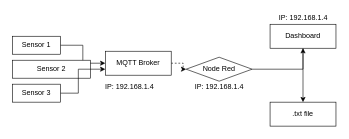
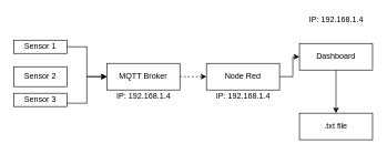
- <mxCell id="12" value="Dashboard" style="rounded=0;whiteSpace=wrap;html=1;" vertex="1" parent="1"><mxGeometry x="450" y="40" width="110" height="40" as="geometry" /></mxCell>
+ <mxCell id="12" value="Dashboard" style="rounded=0;whiteSpace=wrap;html=1;" vertex="1" parent="1"><mxGeometry x="450" y="65" width="110" height="40" as="geometry" /></mxCell>
- <mxCell id="3" value="Sensor 1" style="rounded=0;whiteSpace=wrap;html=1;" vertex="1" parent="1"><mxGeometry x="20" y="60" width="80" height="30" as="geometry" /></mxCell>
+ <mxCell id="3" value="Sensor 1" style="rounded=0;whiteSpace=wrap;html=1;" vertex="1" parent="1"><mxGeometry x="20" y="60" width="80" height="20" as="geometry" /></mxCell>
- <mxCell id="8" value="MQTT Broker" style="rounded=0;whiteSpace=wrap;html=1;" vertex="1" parent="1"><mxGeometry x="175" y="85" width="110" height="40" as="geometry" /></mxCell>
+ <mxCell id="8" value="MQTT Broker" style="rounded=0;whiteSpace=wrap;html=1;" vertex="1" parent="1"><mxGeometry x="160" y="95" width="110" height="40" as="geometry" /></mxCell>
- <mxCell id="4" value="Sensor 2" style="rounded=0;whiteSpace=wrap;html=1;" vertex="1" parent="1"><mxGeometry x="20" y="100" width="130" height="30" as="geometry" /></mxCell>
+ <mxCell id="4" value="Sensor 2" style="rounded=0;whiteSpace=wrap;html=1;" vertex="1" parent="1"><mxGeometry x="20" y="100" width="80" height="30" as="geometry" /></mxCell>
- <mxCell id="10" value="Node Red" style="rhombus;whiteSpace=wrap;html=1;" vertex="1" parent="1"><mxGeometry x="310" y="95" width="110" height="40" as="geometry" /></mxCell>
+ <mxCell id="10" value="Node Red" style="rounded=0;whiteSpace=wrap;html=1;" vertex="1" parent="1"><mxGeometry x="310" y="95" width="110" height="40" as="geometry" /></mxCell>
- <mxCell id="6" value="Sensor 3" style="rounded=0;whiteSpace=wrap;html=1;" vertex="1" parent="1"><mxGeometry x="20" y="140" width="80" height="30" as="geometry" /></mxCell>
+ <mxCell id="6" value="Sensor 3" style="rounded=0;whiteSpace=wrap;html=1;" vertex="1" parent="1"><mxGeometry x="20" y="140" width="80" height="20" as="geometry" /></mxCell>
